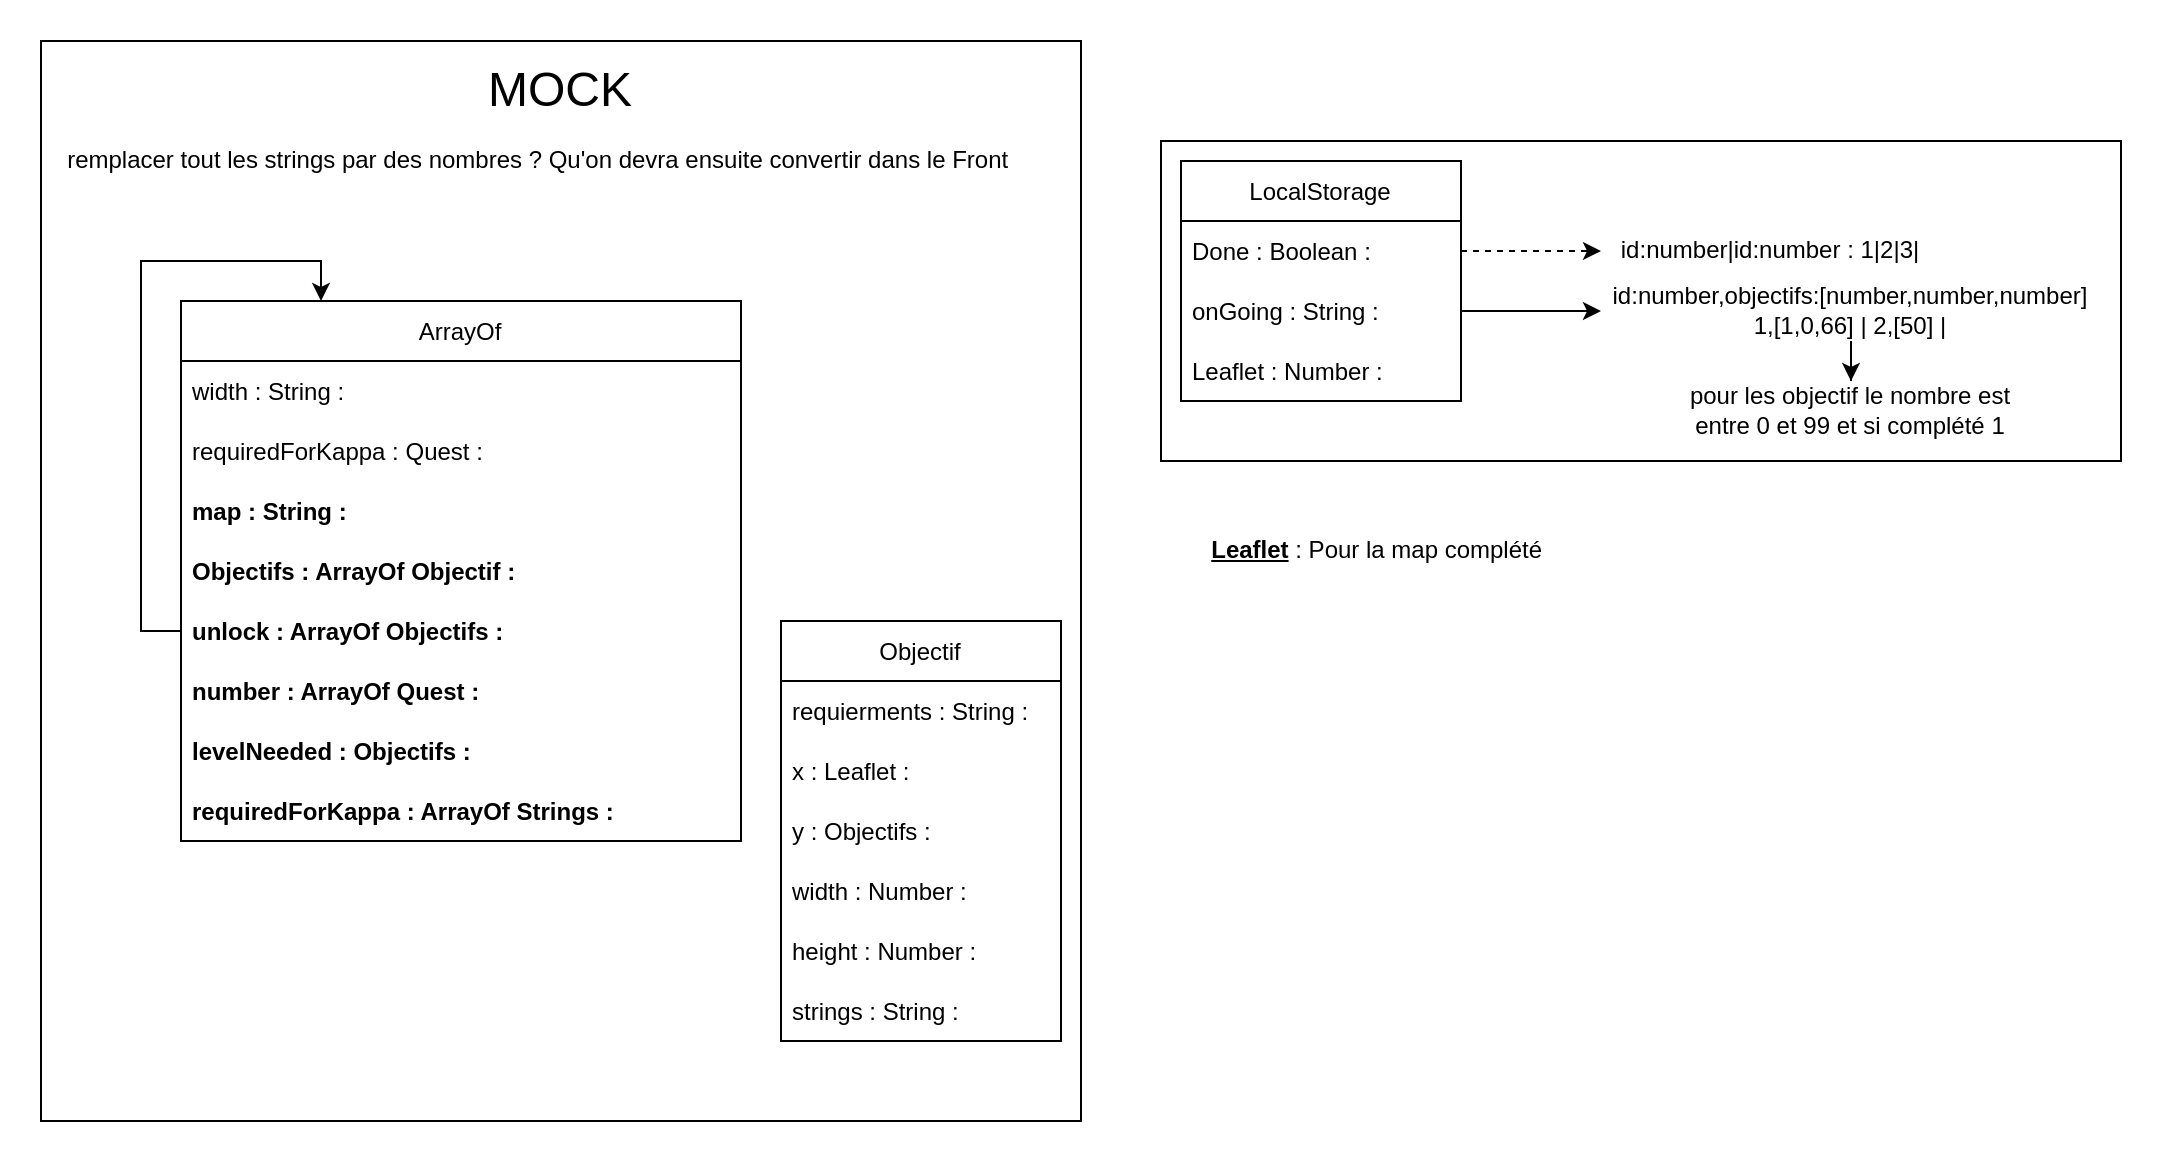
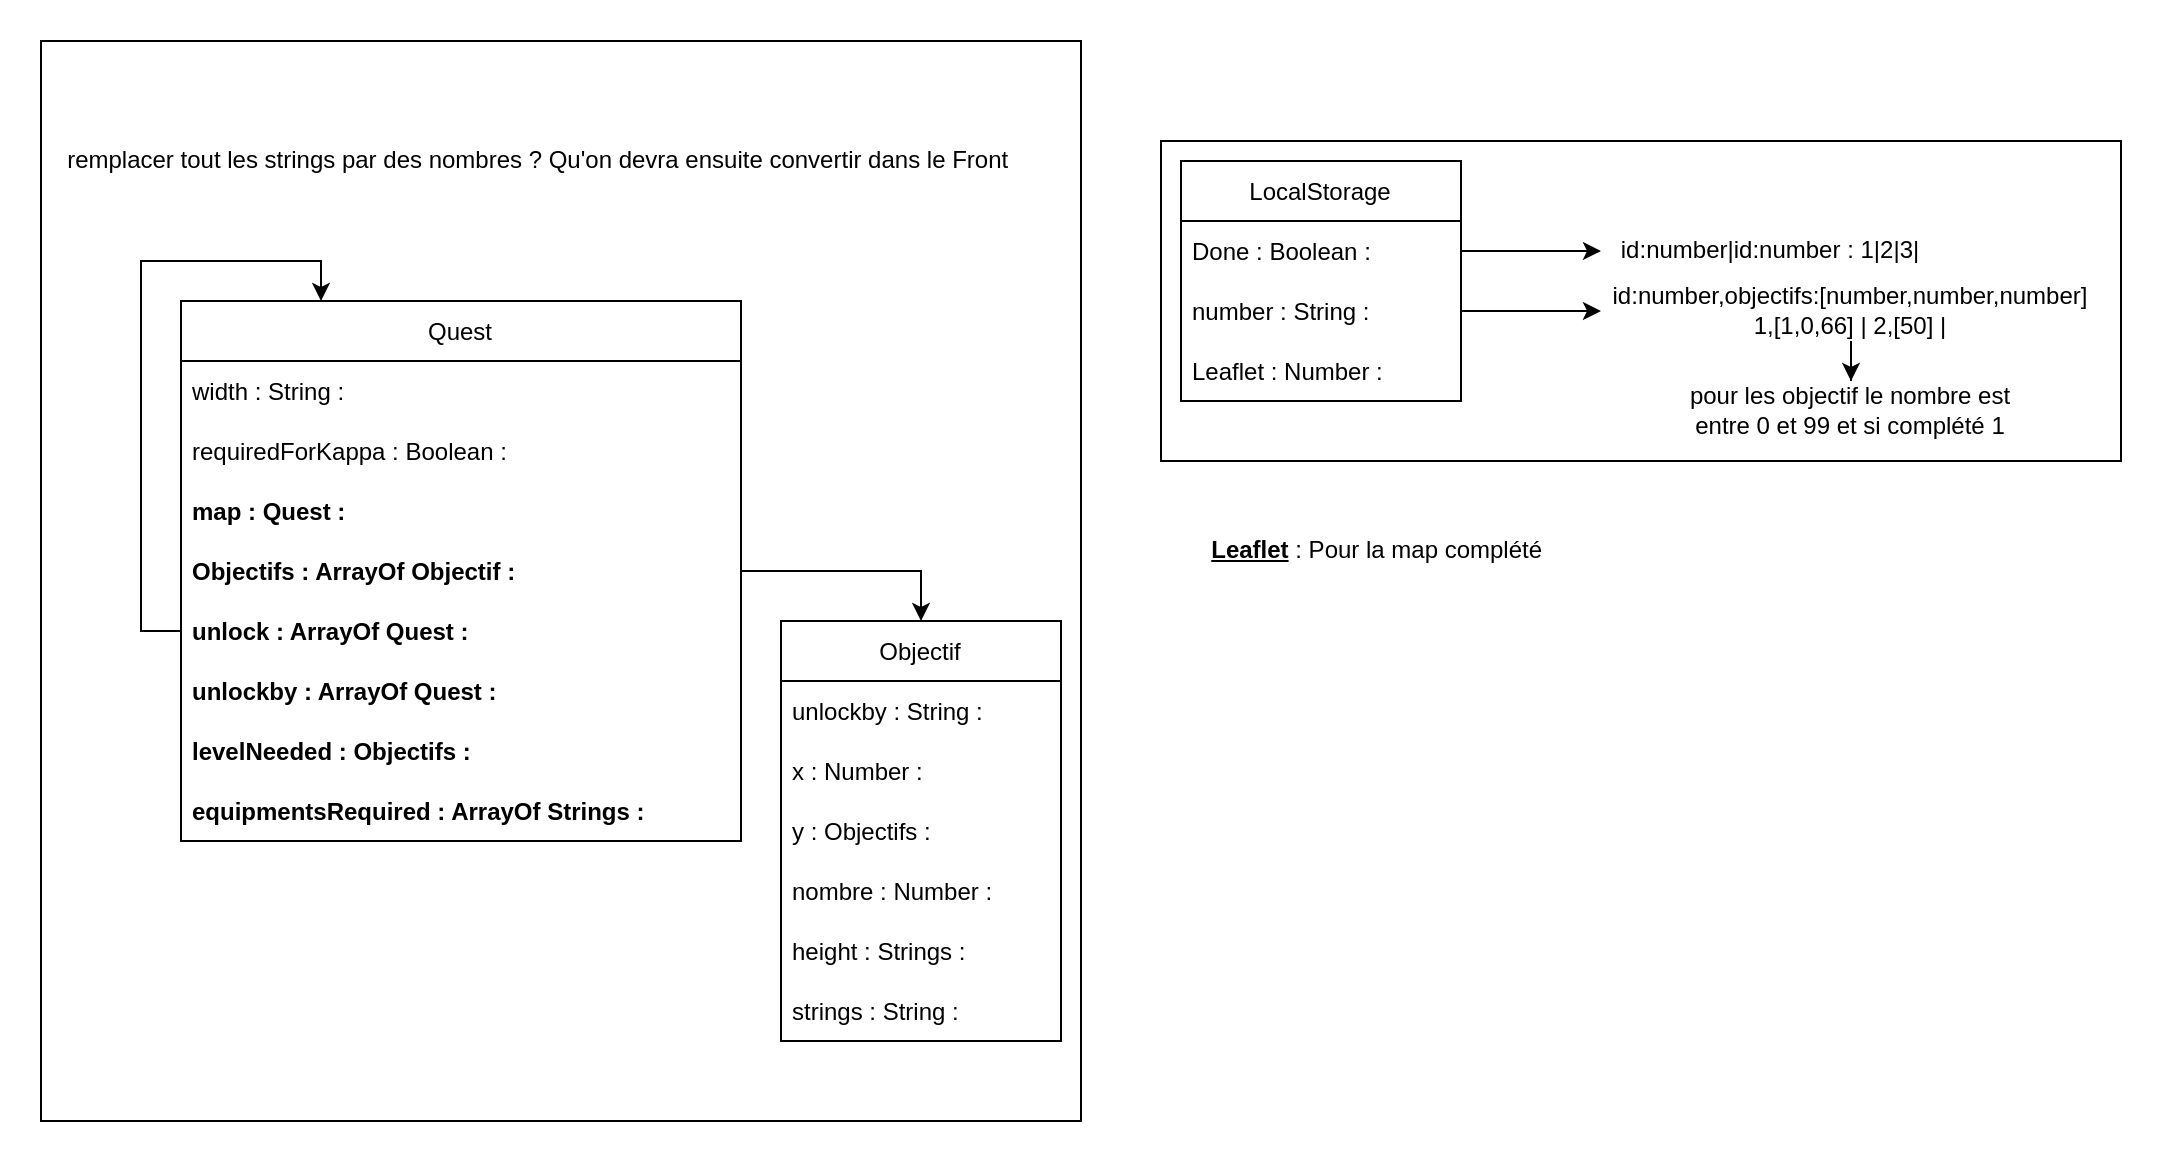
- <mxCell id="33" value="&lt;font style=&quot;font-size: 24px;&quot;&gt;MOCK&lt;/font&gt;" style="text;html=1;strokeColor=none;fillColor=none;align=center;verticalAlign=middle;whiteSpace=wrap;rounded=0;" parent="1" vertex="1"><mxGeometry x="250" y="30" width="60" height="30" as="geometry" /></mxCell>
- <mxCell id="27" style="edgeStyle=orthogonalEdgeStyle;rounded=0;orthogonalLoop=1;jettySize=auto;html=1;exitX=1;exitY=0.5;exitDx=0;exitDy=0;entryX=0;entryY=0.5;entryDx=0;entryDy=0;dashed=1;" parent="1" source="24" target="29" edge="1"><mxGeometry relative="1" as="geometry"><mxPoint x="800" y="125" as="targetPoint" /></mxGeometry></mxCell>
+ <mxCell id="27" style="edgeStyle=orthogonalEdgeStyle;rounded=0;orthogonalLoop=1;jettySize=auto;html=1;exitX=1;exitY=0.5;exitDx=0;exitDy=0;entryX=0;entryY=0.5;entryDx=0;entryDy=0;" parent="1" source="24" target="29" edge="1"><mxGeometry relative="1" as="geometry"><mxPoint x="800" y="125" as="targetPoint" /></mxGeometry></mxCell>
- <mxCell id="25" value="onGoing : String :" style="text;strokeColor=none;fillColor=none;align=left;verticalAlign=middle;spacingLeft=4;spacingRight=4;overflow=hidden;points=[[0,0.5],[1,0.5]];portConstraint=eastwest;rotatable=0;" parent="23" vertex="1"><mxGeometry y="60" width="140" height="30" as="geometry" /></mxCell>
+ <mxCell id="25" value="number : String :" style="text;strokeColor=none;fillColor=none;align=left;verticalAlign=middle;spacingLeft=4;spacingRight=4;overflow=hidden;points=[[0,0.5],[1,0.5]];portConstraint=eastwest;rotatable=0;" parent="23" vertex="1"><mxGeometry y="60" width="140" height="30" as="geometry" /></mxCell>
- <mxCell id="4" value="ArrayOf" style="swimlane;fontStyle=0;childLayout=stackLayout;horizontal=1;startSize=30;horizontalStack=0;resizeParent=1;resizeParentMax=0;resizeLast=0;collapsible=1;marginBottom=0;" parent="1" vertex="1"><mxGeometry x="90" y="150" width="280" height="270" as="geometry"><mxRectangle x="300" y="170" width="90" height="30" as="alternateBounds" /></mxGeometry></mxCell>
+ <mxCell id="4" value="Quest" style="swimlane;fontStyle=0;childLayout=stackLayout;horizontal=1;startSize=30;horizontalStack=0;resizeParent=1;resizeParentMax=0;resizeLast=0;collapsible=1;marginBottom=0;" parent="1" vertex="1"><mxGeometry x="90" y="150" width="280" height="270" as="geometry"><mxRectangle x="300" y="170" width="90" height="30" as="alternateBounds" /></mxGeometry></mxCell>
- <mxCell id="6" value="requiredForKappa : Quest :" style="text;strokeColor=none;fillColor=none;align=left;verticalAlign=middle;spacingLeft=4;spacingRight=4;overflow=hidden;points=[[0,0.5],[1,0.5]];portConstraint=eastwest;rotatable=0;" parent="4" vertex="1"><mxGeometry y="60" width="280" height="30" as="geometry" /></mxCell>
+ <mxCell id="6" value="requiredForKappa : Boolean :" style="text;strokeColor=none;fillColor=none;align=left;verticalAlign=middle;spacingLeft=4;spacingRight=4;overflow=hidden;points=[[0,0.5],[1,0.5]];portConstraint=eastwest;rotatable=0;" parent="4" vertex="1"><mxGeometry y="60" width="280" height="30" as="geometry" /></mxCell>
- <mxCell id="7" value="map : String :" style="text;strokeColor=none;fillColor=none;align=left;verticalAlign=middle;spacingLeft=4;spacingRight=4;overflow=hidden;points=[[0,0.5],[1,0.5]];portConstraint=eastwest;rotatable=0;fontStyle=1" parent="4" vertex="1"><mxGeometry y="90" width="280" height="30" as="geometry" /></mxCell>
+ <mxCell id="7" value="map : Quest :" style="text;strokeColor=none;fillColor=none;align=left;verticalAlign=middle;spacingLeft=4;spacingRight=4;overflow=hidden;points=[[0,0.5],[1,0.5]];portConstraint=eastwest;rotatable=0;fontStyle=1" parent="4" vertex="1"><mxGeometry y="90" width="280" height="30" as="geometry" /></mxCell>
+ <mxCell id="22" style="edgeStyle=orthogonalEdgeStyle;rounded=0;orthogonalLoop=1;jettySize=auto;html=1;exitX=1;exitY=0.5;exitDx=0;exitDy=0;entryX=0.5;entryY=0;entryDx=0;entryDy=0;" parent="1" source="8" target="15" edge="1"><mxGeometry relative="1" as="geometry" /></mxCell>
- <mxCell id="9" value="unlock : ArrayOf Objectifs :" style="text;strokeColor=none;fillColor=none;align=left;verticalAlign=middle;spacingLeft=4;spacingRight=4;overflow=hidden;points=[[0,0.5],[1,0.5]];portConstraint=eastwest;rotatable=0;fontStyle=1" parent="4" vertex="1"><mxGeometry y="150" width="280" height="30" as="geometry" /></mxCell>
+ <mxCell id="9" value="unlock : ArrayOf Quest :" style="text;strokeColor=none;fillColor=none;align=left;verticalAlign=middle;spacingLeft=4;spacingRight=4;overflow=hidden;points=[[0,0.5],[1,0.5]];portConstraint=eastwest;rotatable=0;fontStyle=1" parent="4" vertex="1"><mxGeometry y="150" width="280" height="30" as="geometry" /></mxCell>
- <mxCell id="10" value="number : ArrayOf Quest :" style="text;strokeColor=none;fillColor=none;align=left;verticalAlign=middle;spacingLeft=4;spacingRight=4;overflow=hidden;points=[[0,0.5],[1,0.5]];portConstraint=eastwest;rotatable=0;fontStyle=1" parent="4" vertex="1"><mxGeometry y="180" width="280" height="30" as="geometry" /></mxCell>
+ <mxCell id="10" value="unlockby : ArrayOf Quest :" style="text;strokeColor=none;fillColor=none;align=left;verticalAlign=middle;spacingLeft=4;spacingRight=4;overflow=hidden;points=[[0,0.5],[1,0.5]];portConstraint=eastwest;rotatable=0;fontStyle=1" parent="4" vertex="1"><mxGeometry y="180" width="280" height="30" as="geometry" /></mxCell>
- <mxCell id="16" value="requierments : String : " style="text;strokeColor=none;fillColor=none;align=left;verticalAlign=middle;spacingLeft=4;spacingRight=4;overflow=hidden;points=[[0,0.5],[1,0.5]];portConstraint=eastwest;rotatable=0;" parent="15" vertex="1"><mxGeometry y="30" width="140" height="30" as="geometry" /></mxCell>
+ <mxCell id="16" value="unlockby : String : " style="text;strokeColor=none;fillColor=none;align=left;verticalAlign=middle;spacingLeft=4;spacingRight=4;overflow=hidden;points=[[0,0.5],[1,0.5]];portConstraint=eastwest;rotatable=0;" parent="15" vertex="1"><mxGeometry y="30" width="140" height="30" as="geometry" /></mxCell>
- <mxCell id="17" value="x : Leaflet :" style="text;strokeColor=none;fillColor=none;align=left;verticalAlign=middle;spacingLeft=4;spacingRight=4;overflow=hidden;points=[[0,0.5],[1,0.5]];portConstraint=eastwest;rotatable=0;" parent="15" vertex="1"><mxGeometry y="60" width="140" height="30" as="geometry" /></mxCell>
+ <mxCell id="17" value="x : Number :" style="text;strokeColor=none;fillColor=none;align=left;verticalAlign=middle;spacingLeft=4;spacingRight=4;overflow=hidden;points=[[0,0.5],[1,0.5]];portConstraint=eastwest;rotatable=0;" parent="15" vertex="1"><mxGeometry y="60" width="140" height="30" as="geometry" /></mxCell>
- <mxCell id="12" value="requiredForKappa : ArrayOf Strings : " style="text;strokeColor=none;fillColor=none;align=left;verticalAlign=middle;spacingLeft=4;spacingRight=4;overflow=hidden;points=[[0,0.5],[1,0.5]];portConstraint=eastwest;rotatable=0;fontStyle=1" parent="4" vertex="1"><mxGeometry y="240" width="280" height="30" as="geometry" /></mxCell>
+ <mxCell id="12" value="equipmentsRequired : ArrayOf Strings : " style="text;strokeColor=none;fillColor=none;align=left;verticalAlign=middle;spacingLeft=4;spacingRight=4;overflow=hidden;points=[[0,0.5],[1,0.5]];portConstraint=eastwest;rotatable=0;fontStyle=1" parent="4" vertex="1"><mxGeometry y="240" width="280" height="30" as="geometry" /></mxCell>
- <mxCell id="19" value="width : Number :" style="text;strokeColor=none;fillColor=none;align=left;verticalAlign=middle;spacingLeft=4;spacingRight=4;overflow=hidden;points=[[0,0.5],[1,0.5]];portConstraint=eastwest;rotatable=0;" parent="15" vertex="1"><mxGeometry y="120" width="140" height="30" as="geometry" /></mxCell>
+ <mxCell id="19" value="nombre : Number :" style="text;strokeColor=none;fillColor=none;align=left;verticalAlign=middle;spacingLeft=4;spacingRight=4;overflow=hidden;points=[[0,0.5],[1,0.5]];portConstraint=eastwest;rotatable=0;" parent="15" vertex="1"><mxGeometry y="120" width="140" height="30" as="geometry" /></mxCell>
- <mxCell id="20" value="height : Number :" style="text;strokeColor=none;fillColor=none;align=left;verticalAlign=middle;spacingLeft=4;spacingRight=4;overflow=hidden;points=[[0,0.5],[1,0.5]];portConstraint=eastwest;rotatable=0;" parent="15" vertex="1"><mxGeometry y="150" width="140" height="30" as="geometry" /></mxCell>
+ <mxCell id="20" value="height : Strings :" style="text;strokeColor=none;fillColor=none;align=left;verticalAlign=middle;spacingLeft=4;spacingRight=4;overflow=hidden;points=[[0,0.5],[1,0.5]];portConstraint=eastwest;rotatable=0;" parent="15" vertex="1"><mxGeometry y="150" width="140" height="30" as="geometry" /></mxCell>
